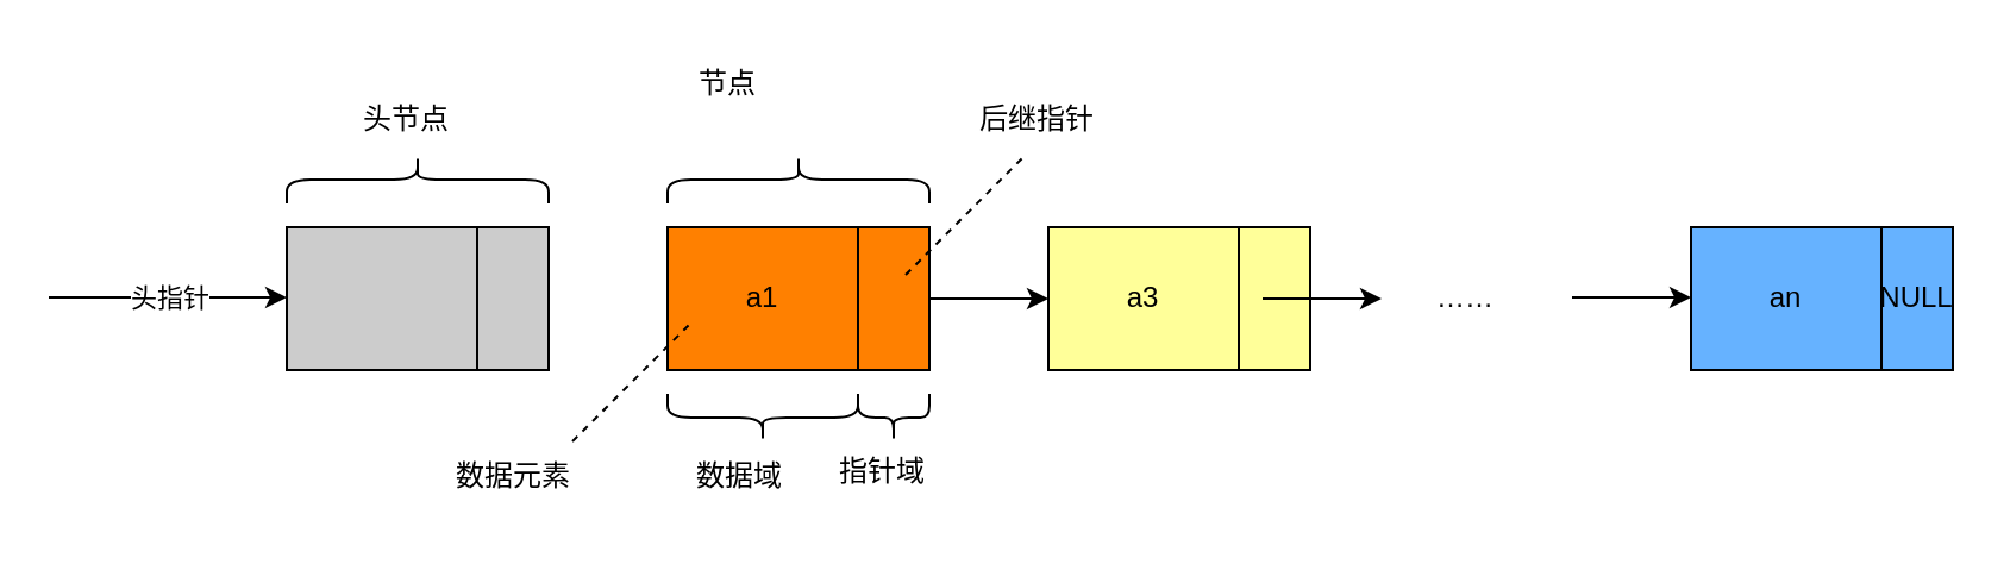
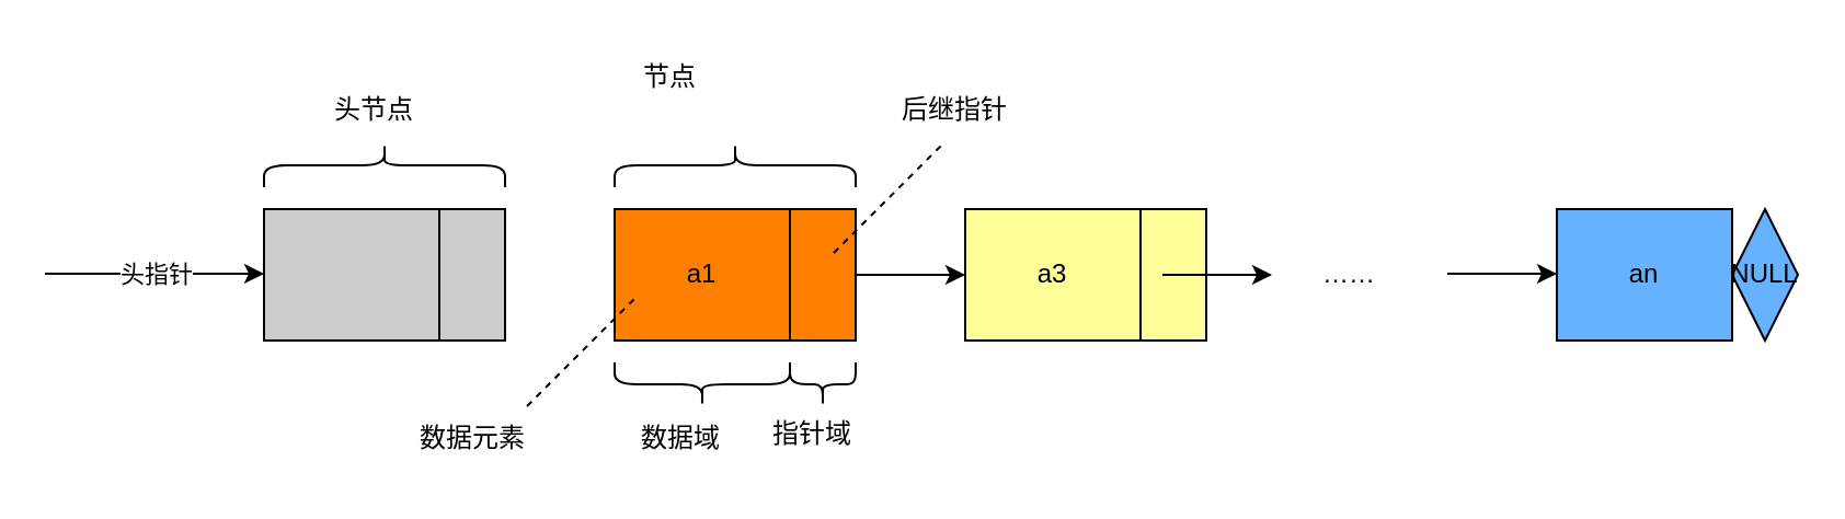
- <mxCell id="11" value="NULL" style="rounded=0;whiteSpace=wrap;html=1;fillColor=#66B2FF;" vertex="1" parent="1"><mxGeometry x="790" y="95" width="30" height="60" as="geometry" /></mxCell>
+ <mxCell id="11" value="NULL" style="rhombus;whiteSpace=wrap;html=1;fillColor=#66B2FF;" vertex="1" parent="1"><mxGeometry x="790" y="95" width="30" height="60" as="geometry" /></mxCell>
